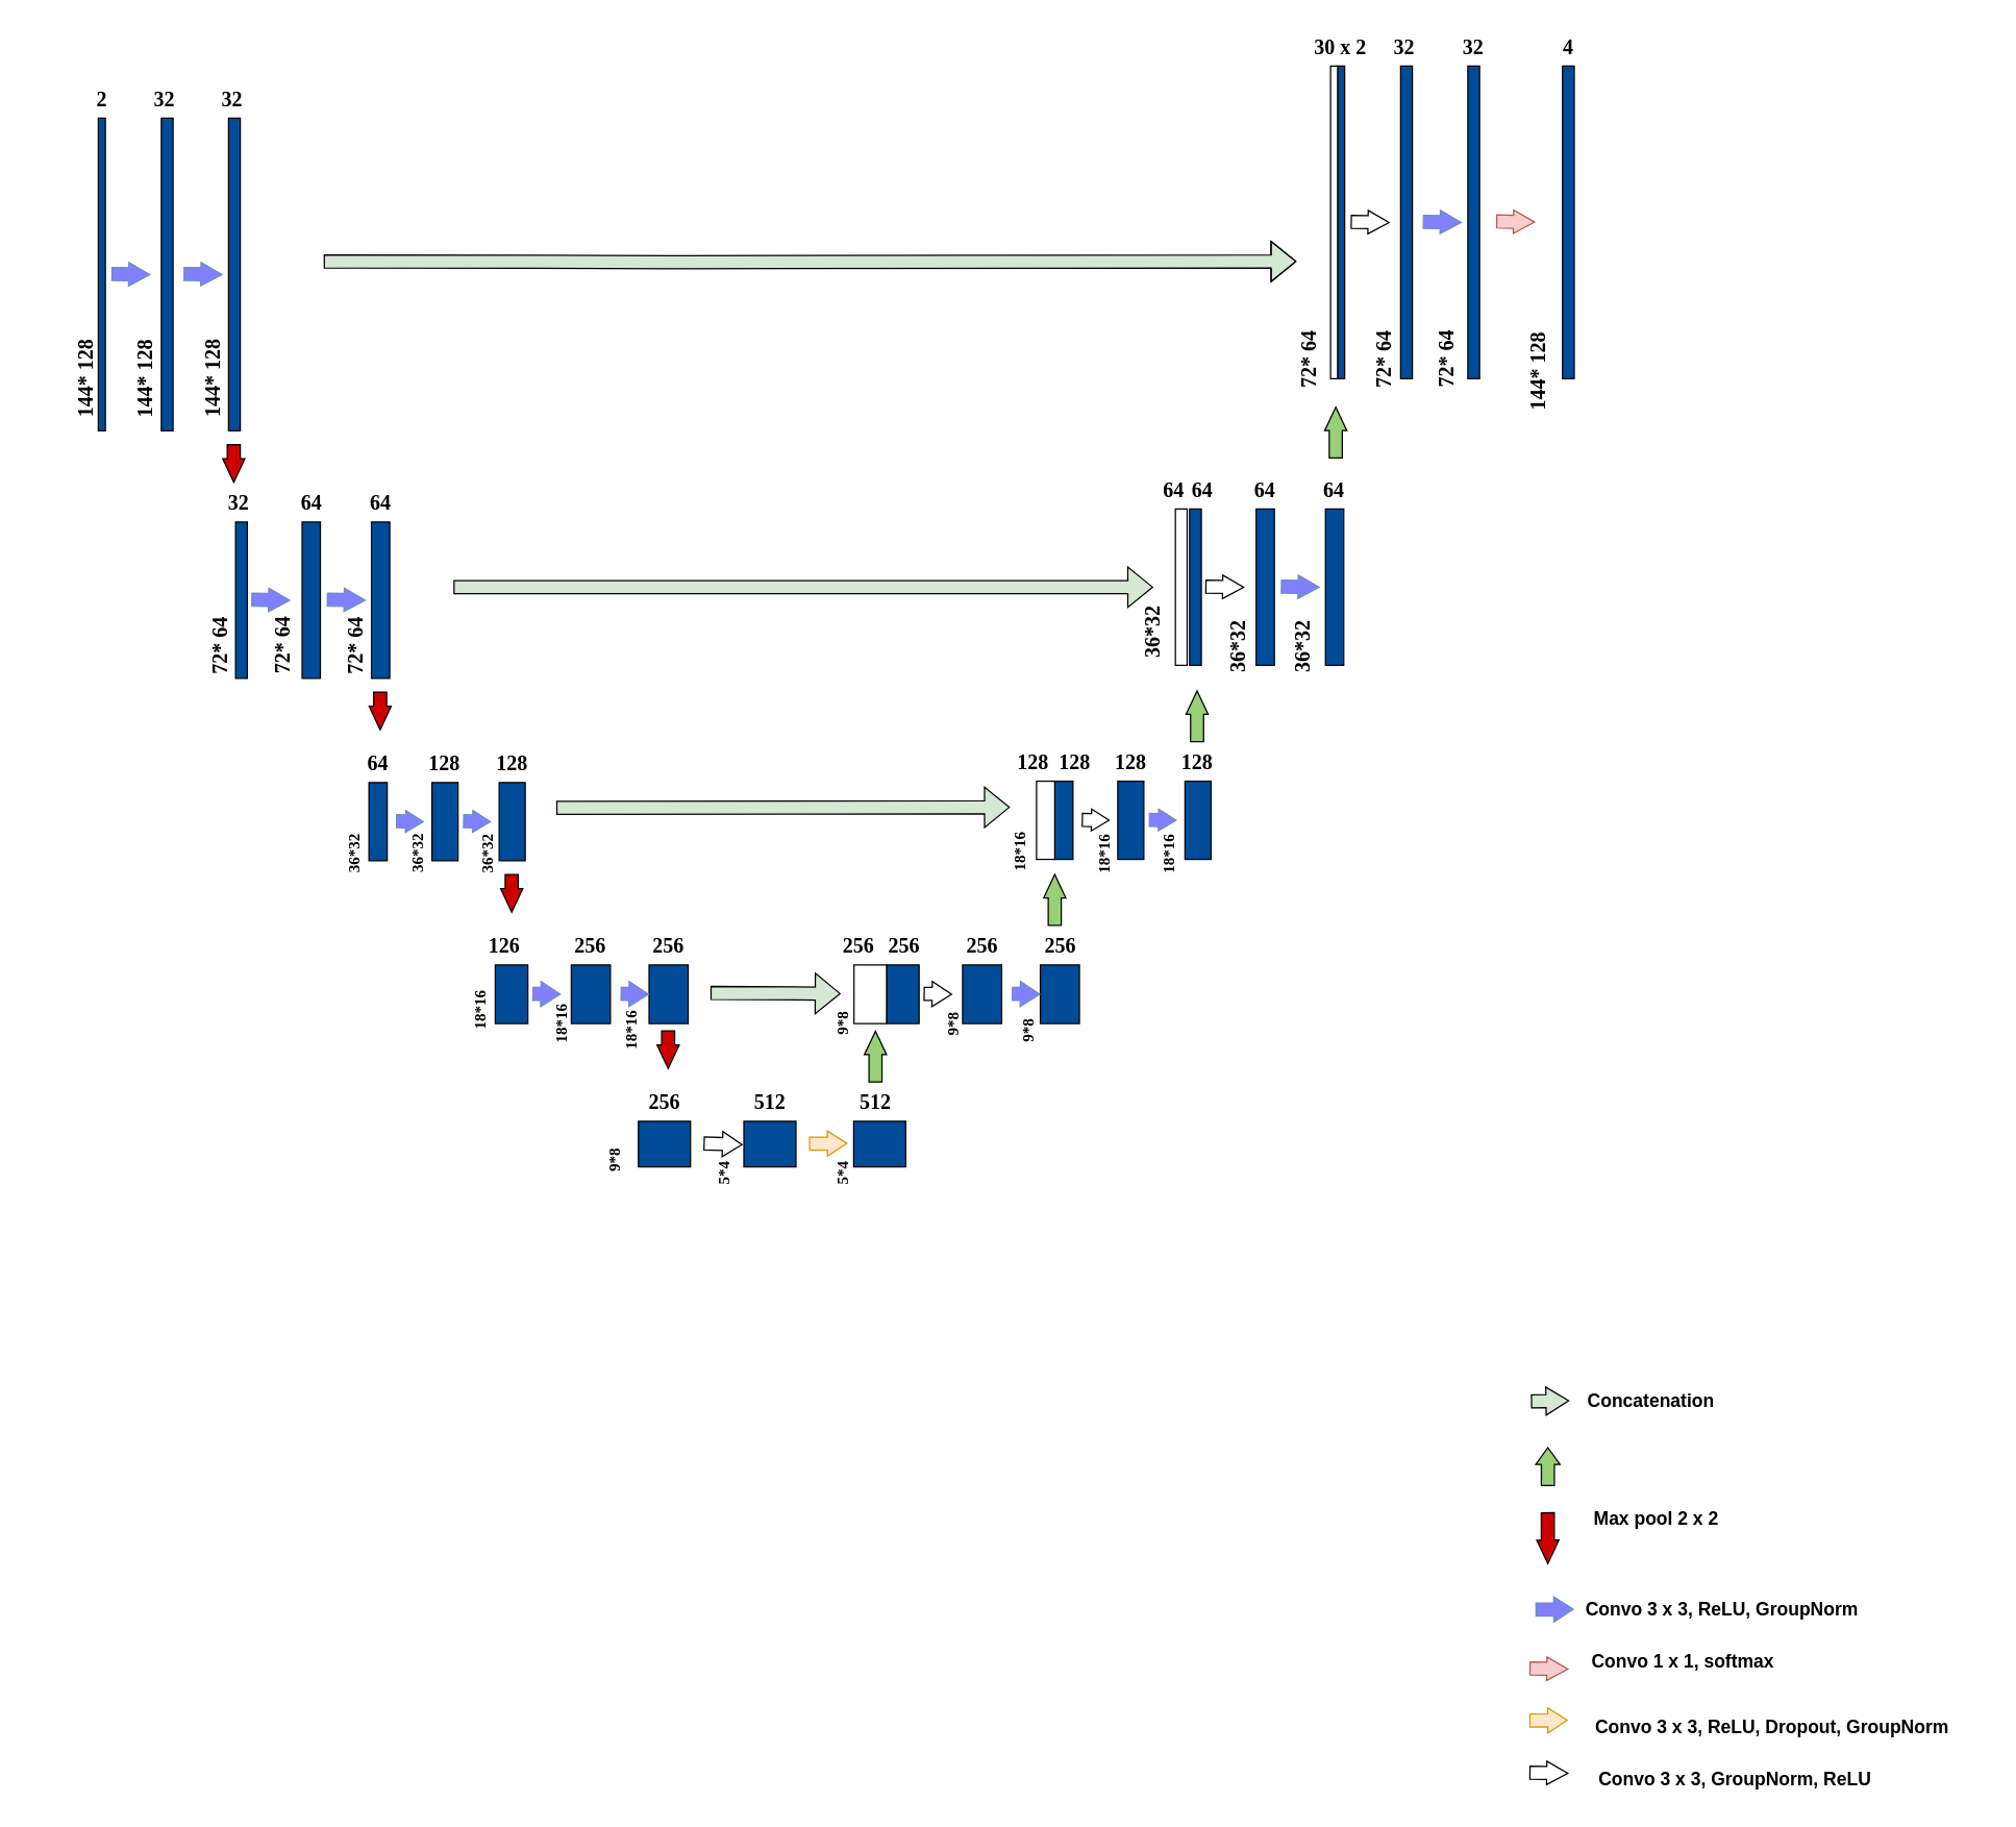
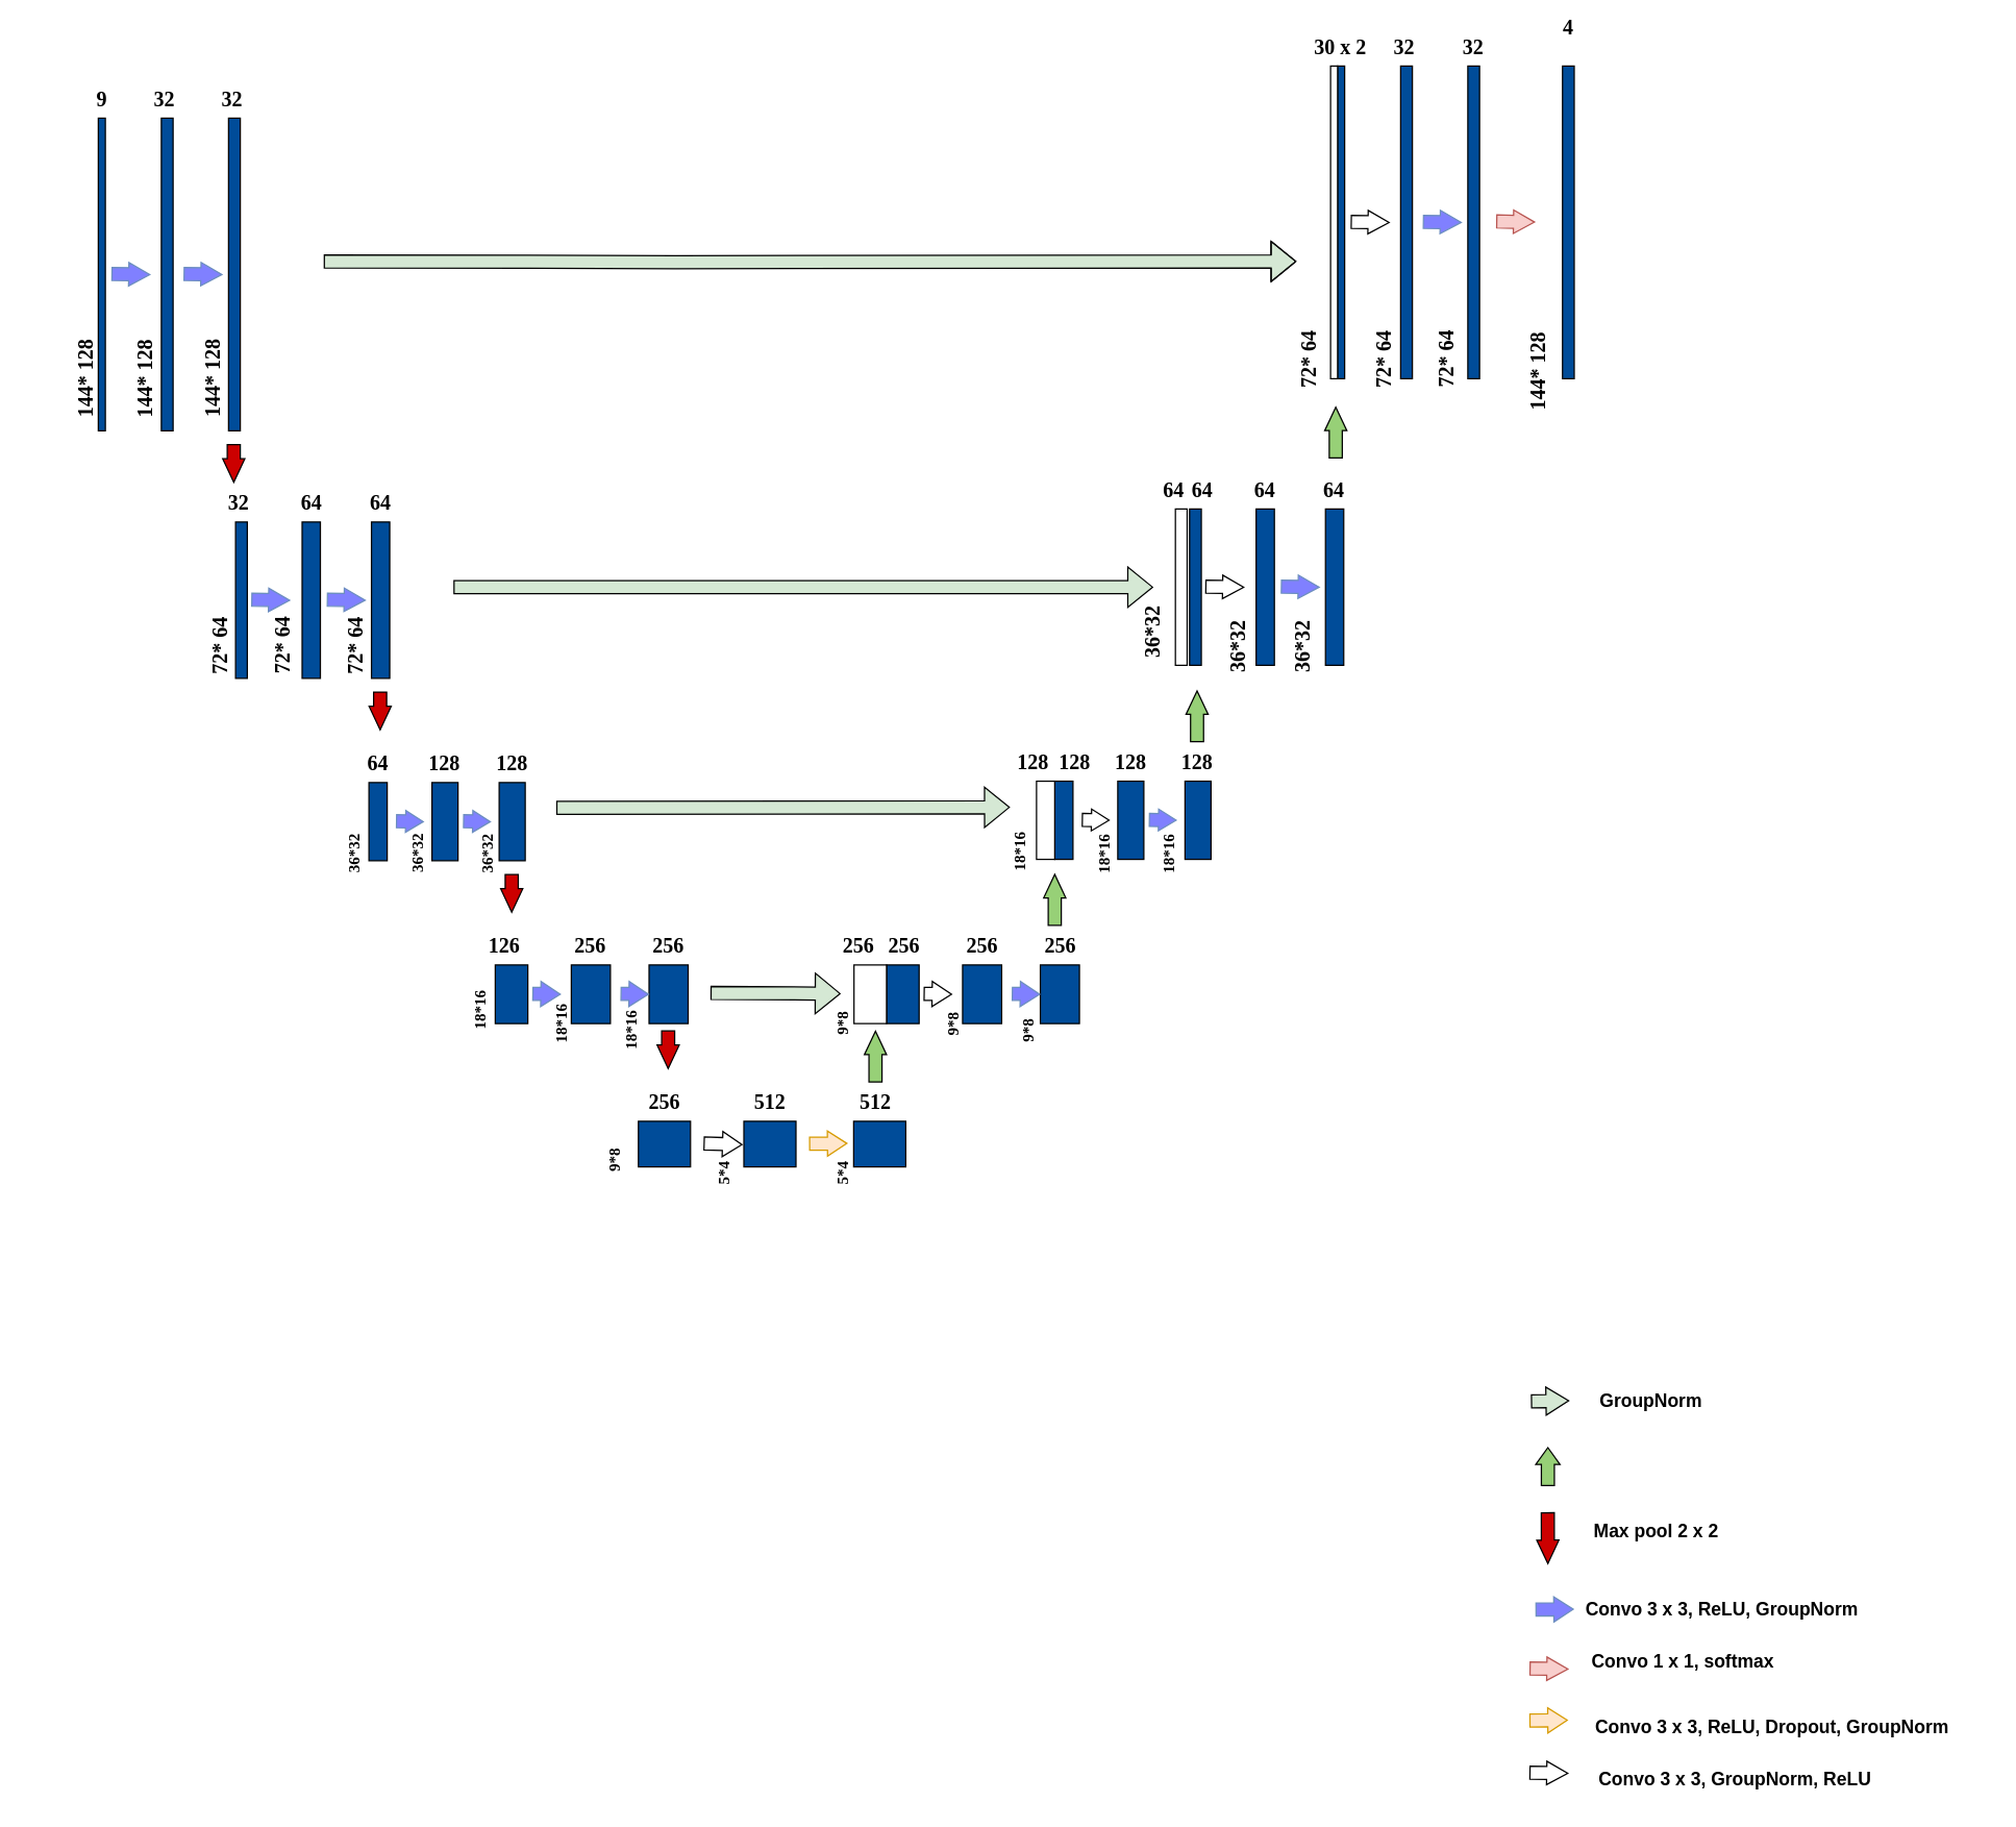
- <mxCell id="100" value="4" style="text;strokeColor=none;align=center;fillColor=none;html=1;verticalAlign=middle;whiteSpace=wrap;rounded=0;fontFamily=Times New Roman;fontSize=16;fontStyle=1" parent="1" vertex="1"><mxGeometry x="1173.8" y="20" width="60" height="30" as="geometry" /></mxCell>
+ <mxCell id="100" value="4" style="text;strokeColor=none;align=center;fillColor=none;html=1;verticalAlign=middle;whiteSpace=wrap;rounded=0;fontFamily=Times New Roman;fontSize=16;fontStyle=1" parent="1" vertex="1"><mxGeometry x="1173.8" y="5" width="60" height="30" as="geometry" /></mxCell>
- <mxCell id="4" value="2" style="text;strokeColor=none;align=center;fillColor=none;html=1;verticalAlign=middle;whiteSpace=wrap;rounded=0;fontFamily=Times New Roman;fontStyle=1;fontSize=16;" parent="1" vertex="1"><mxGeometry x="47.7" y="60" width="60" height="30" as="geometry" /></mxCell>
+ <mxCell id="4" value="9" style="text;strokeColor=none;align=center;fillColor=none;html=1;verticalAlign=middle;whiteSpace=wrap;rounded=0;fontFamily=Times New Roman;fontStyle=1;fontSize=16;" parent="1" vertex="1"><mxGeometry x="47.7" y="60" width="60" height="30" as="geometry" /></mxCell>
- <mxCell id="102" value="&lt;font style=&quot;font-size: 14px;&quot;&gt;&lt;b&gt;Concatenation&lt;/b&gt;&lt;/font&gt;" style="text;strokeColor=none;align=center;fillColor=none;html=1;verticalAlign=middle;whiteSpace=wrap;rounded=0;" parent="1" vertex="1"><mxGeometry x="1214.3" y="1060" width="106.95" height="30" as="geometry" /></mxCell>
+ <mxCell id="102" value="&lt;font style=&quot;font-size: 14px;&quot;&gt;&lt;b&gt;GroupNorm&lt;/b&gt;&lt;/font&gt;" style="text;strokeColor=none;align=center;fillColor=none;html=1;verticalAlign=middle;whiteSpace=wrap;rounded=0;" parent="1" vertex="1"><mxGeometry x="1214.3" y="1060" width="106.95" height="30" as="geometry" /></mxCell>
- <mxCell id="104" value="&lt;b&gt;&lt;font style=&quot;font-size: 14px;&quot;&gt;Max pool 2 x 2&lt;/font&gt;&lt;/b&gt;" style="text;strokeColor=none;align=center;fillColor=none;html=1;verticalAlign=middle;whiteSpace=wrap;rounded=0;" parent="1" vertex="1"><mxGeometry x="1217.8" y="1150" width="106.95" height="30" as="geometry" /></mxCell>
+ <mxCell id="104" value="&lt;b&gt;&lt;font style=&quot;font-size: 14px;&quot;&gt;Max pool 2 x 2&lt;/font&gt;&lt;/b&gt;" style="text;strokeColor=none;align=center;fillColor=none;html=1;verticalAlign=middle;whiteSpace=wrap;rounded=0;" parent="1" vertex="1"><mxGeometry x="1217.8" y="1160" width="106.95" height="30" as="geometry" /></mxCell>
